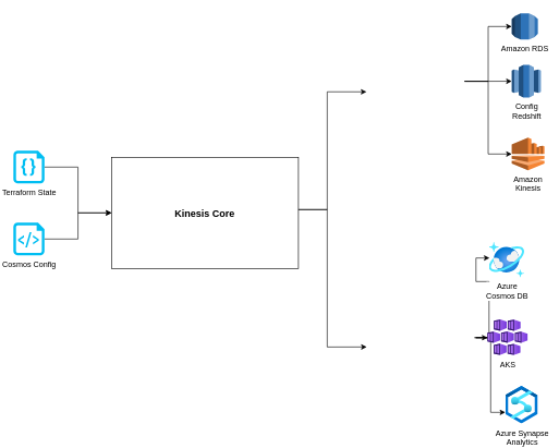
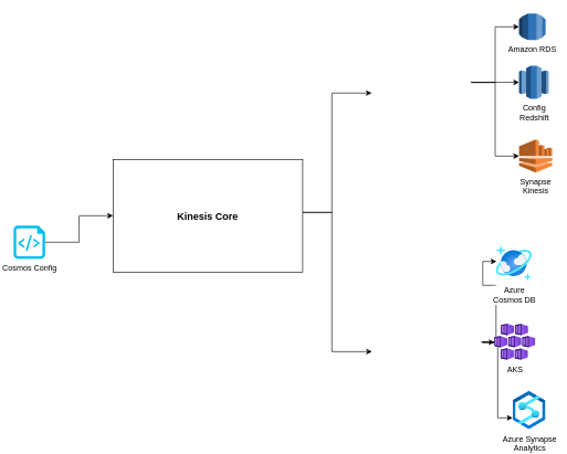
- <mxCell id="5" value="Terraform State" style="verticalLabelPosition=bottom;html=1;verticalAlign=top;align=center;strokeColor=none;fillColor=#00BEF2;shape=mxgraph.azure.code_file;pointerEvents=1;" vertex="1" parent="1"><mxGeometry x="20" y="230" width="47.5" height="50" as="geometry" /></mxCell>
- <mxCell id="19" value="Amazon &lt;br&gt;Kinesis" style="outlineConnect=0;dashed=0;verticalLabelPosition=bottom;verticalAlign=top;align=center;html=1;shape=mxgraph.aws3.kinesis;fillColor=#F58534;gradientColor=none;" vertex="1" parent="1"><mxGeometry x="782.25" y="210" width="50" height="50" as="geometry" /></mxCell>
+ <mxCell id="19" value="Synapse &lt;br&gt;Kinesis" style="outlineConnect=0;dashed=0;verticalLabelPosition=bottom;verticalAlign=top;align=center;html=1;shape=mxgraph.aws3.kinesis;fillColor=#F58534;gradientColor=none;" vertex="1" parent="1"><mxGeometry x="782.25" y="210" width="50" height="50" as="geometry" /></mxCell>
- <mxCell id="4" style="edgeStyle=orthogonalEdgeStyle;rounded=0;orthogonalLoop=1;jettySize=auto;html=1;entryX=0;entryY=0.5;entryDx=0;entryDy=0;" edge="1" parent="1" source="5" target="8"><mxGeometry relative="1" as="geometry" /></mxCell>
